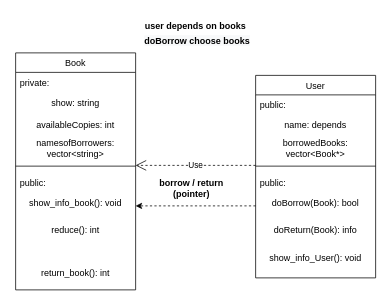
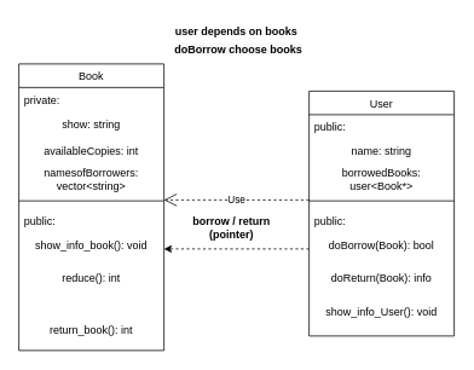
- <mxCell id="15" value="name: depends" style="text;html=1;strokeColor=none;fillColor=none;align=center;verticalAlign=middle;whiteSpace=wrap;rounded=0;" parent="13" vertex="1"><mxGeometry y="52" width="160" height="30" as="geometry" /></mxCell>
+ <mxCell id="15" value="name: string" style="text;html=1;strokeColor=none;fillColor=none;align=center;verticalAlign=middle;whiteSpace=wrap;rounded=0;" parent="13" vertex="1"><mxGeometry y="52" width="160" height="30" as="geometry" /></mxCell>
- <mxCell id="16" value="borrowedBooks: vector&amp;lt;Book*&amp;gt;" style="text;html=1;strokeColor=none;fillColor=none;align=center;verticalAlign=middle;whiteSpace=wrap;rounded=0;" parent="13" vertex="1"><mxGeometry y="82" width="160" height="30" as="geometry" /></mxCell>
+ <mxCell id="16" value="borrowedBooks: user&amp;lt;Book*&amp;gt;" style="text;html=1;strokeColor=none;fillColor=none;align=center;verticalAlign=middle;whiteSpace=wrap;rounded=0;" parent="13" vertex="1"><mxGeometry y="82" width="160" height="30" as="geometry" /></mxCell>
